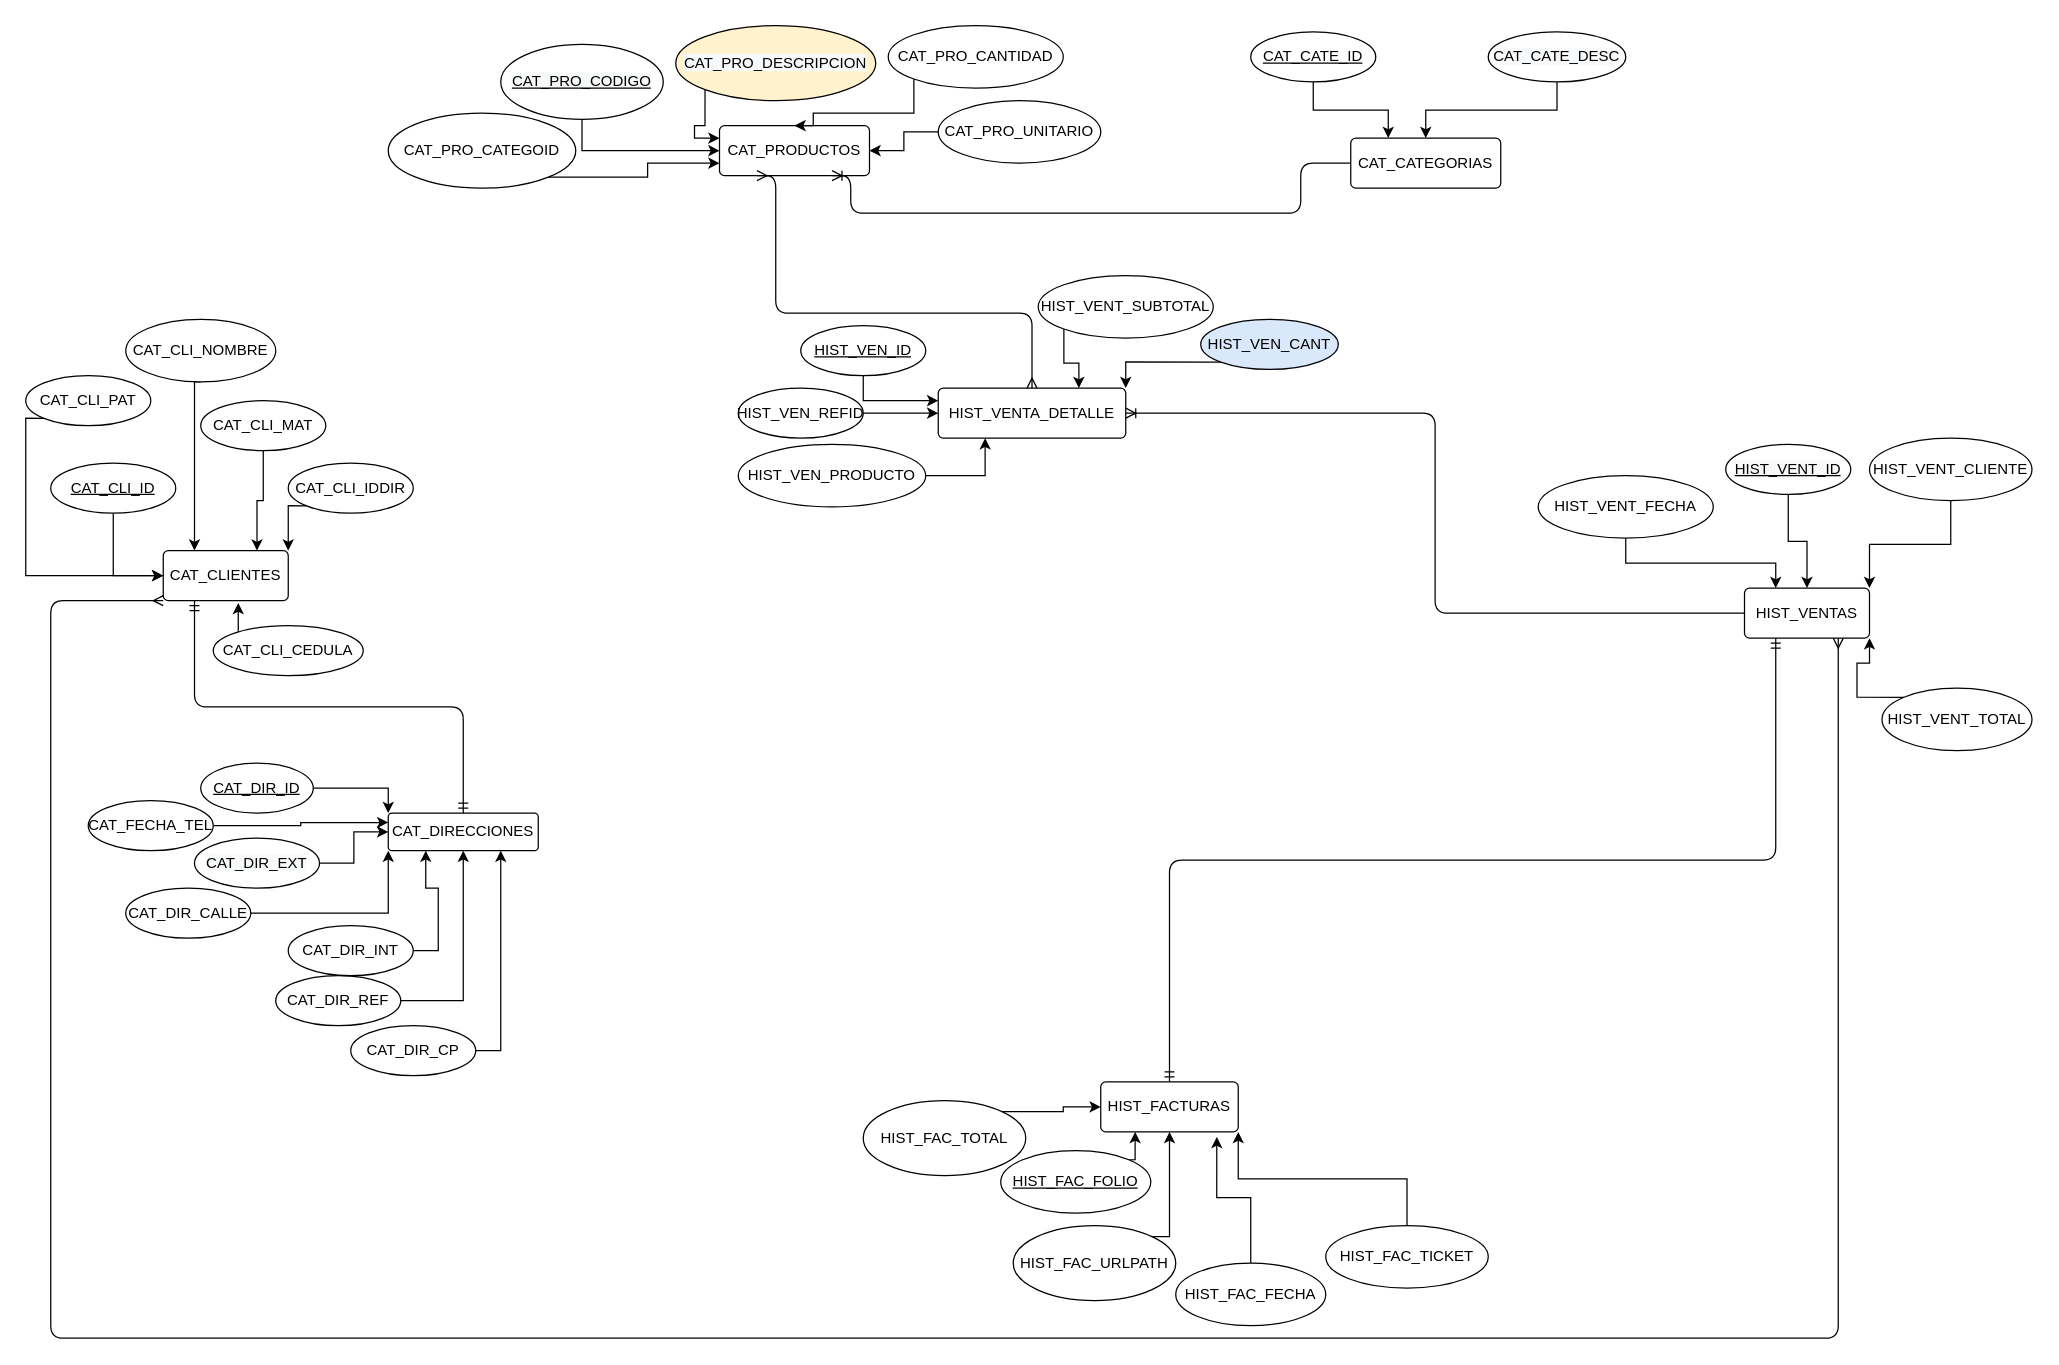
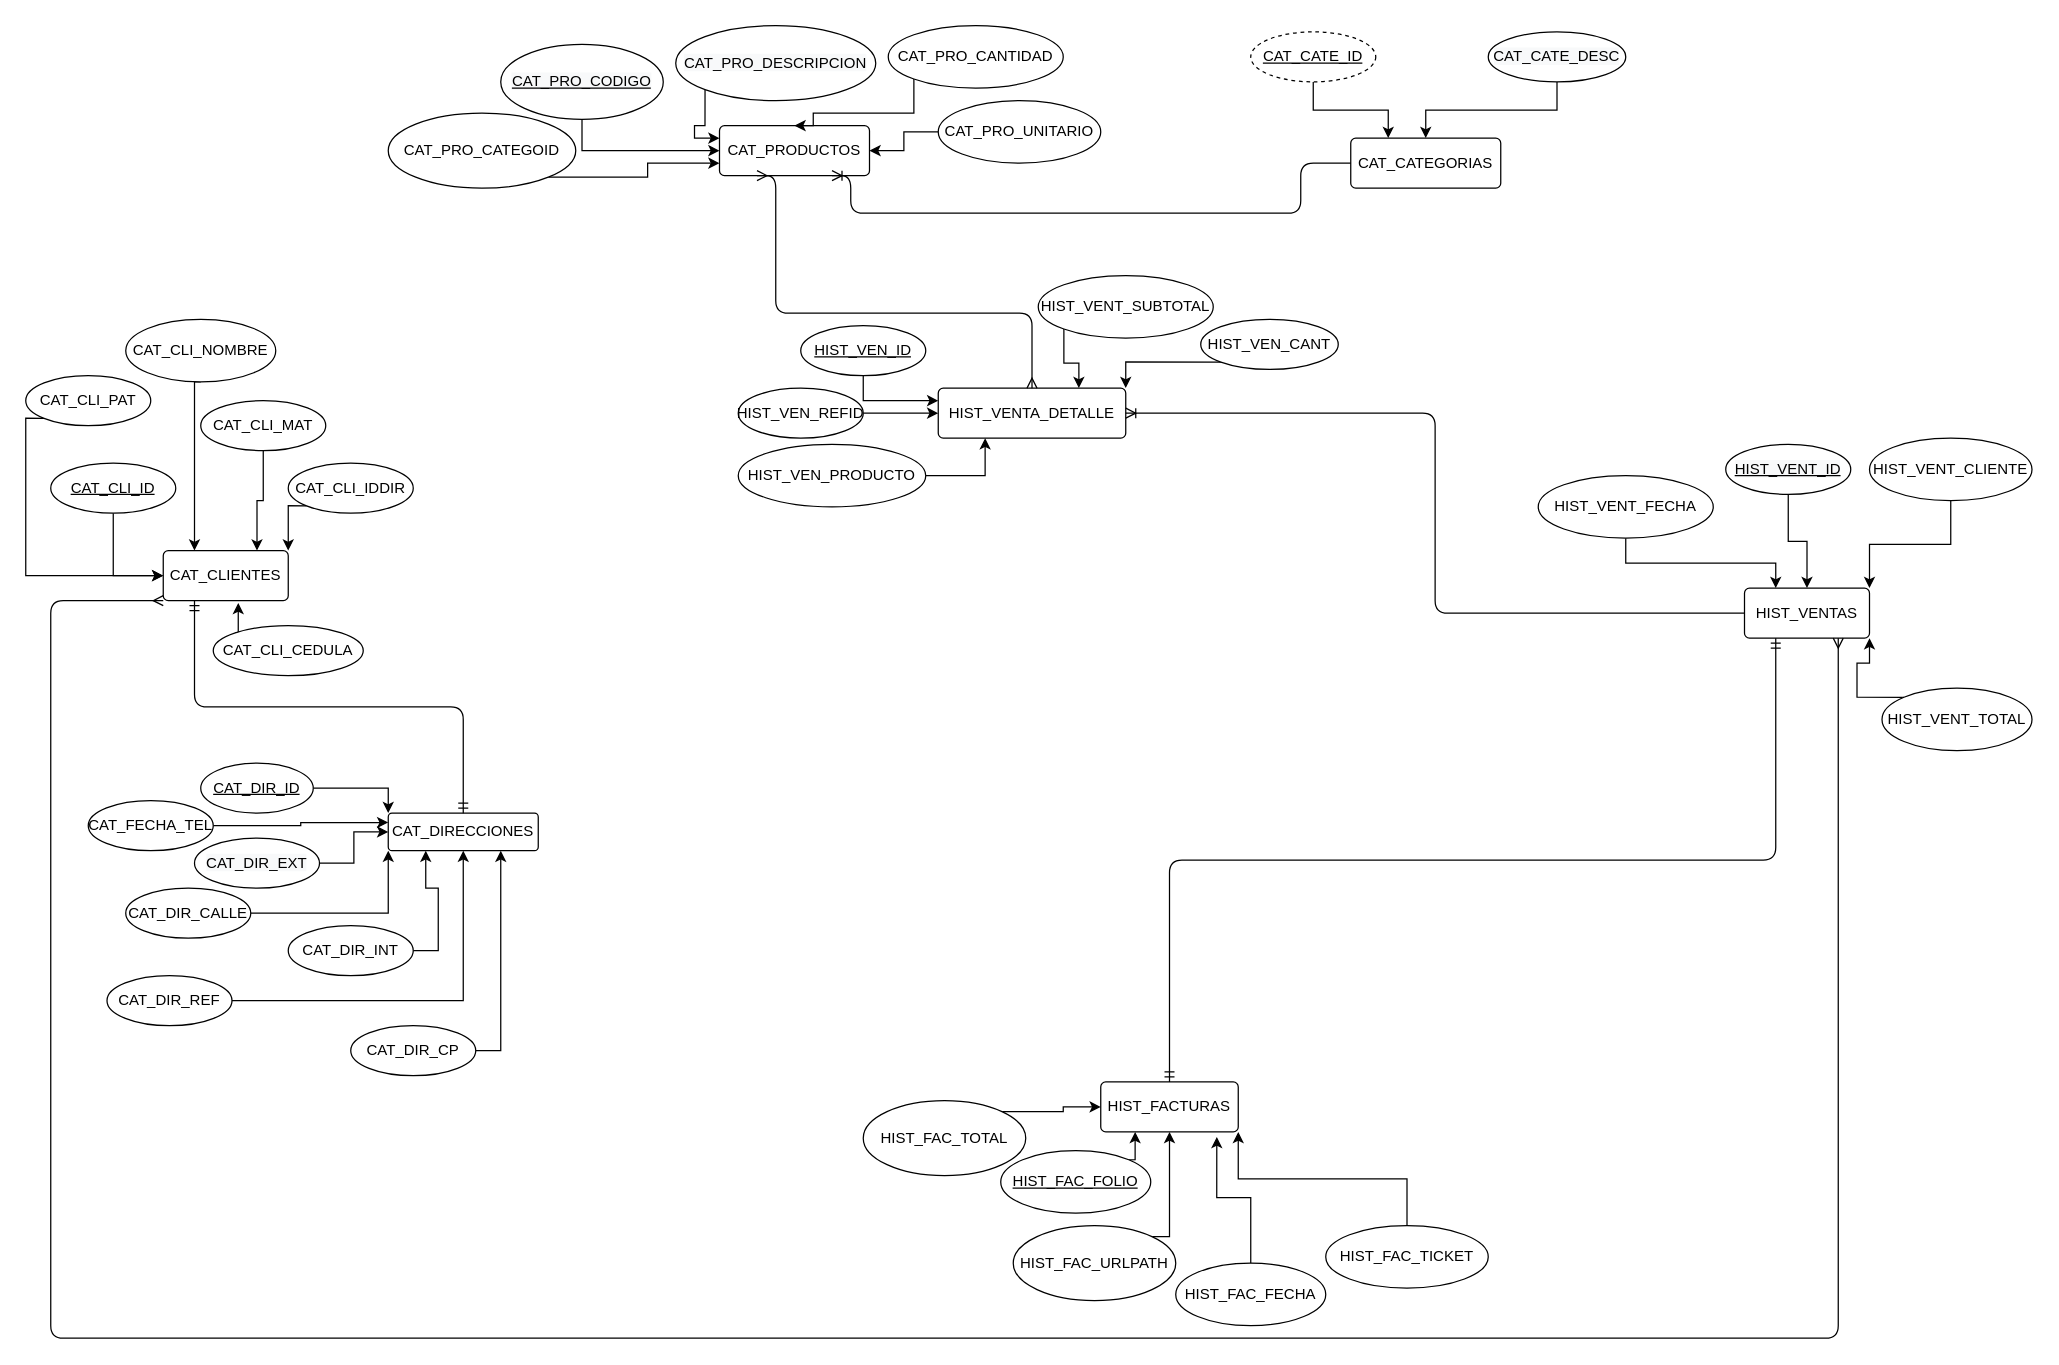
- <mxCell id="46" value="CAT_CATE_ID" style="ellipse;whiteSpace=wrap;html=1;align=center;fontStyle=4;" vertex="1" parent="1"><mxGeometry x="1000" y="25" width="100" height="40" as="geometry" /></mxCell>
+ <mxCell id="46" value="CAT_CATE_ID" style="ellipse;whiteSpace=wrap;html=1;align=center;fontStyle=4;dashed=1;" vertex="1" parent="1"><mxGeometry x="1000" y="25" width="100" height="40" as="geometry" /></mxCell>
- <mxCell id="33" value="&#10;&#10;&lt;span style=&quot;color: rgb(0, 0, 0); font-family: helvetica; font-size: 12px; font-style: normal; font-weight: 400; letter-spacing: normal; text-align: left; text-indent: 0px; text-transform: none; word-spacing: 0px; background-color: rgb(248, 249, 250); display: inline; float: none;&quot;&gt;CAT_PRO_DESCRIPCION&lt;/span&gt;&#10;&#10;" style="ellipse;whiteSpace=wrap;html=1;align=center;fillColor=#fff2cc;" vertex="1" parent="1"><mxGeometry x="540" y="20" width="160" height="60" as="geometry" /></mxCell>
+ <mxCell id="33" value="&#10;&#10;&lt;span style=&quot;color: rgb(0, 0, 0); font-family: helvetica; font-size: 12px; font-style: normal; font-weight: 400; letter-spacing: normal; text-align: left; text-indent: 0px; text-transform: none; word-spacing: 0px; background-color: rgb(248, 249, 250); display: inline; float: none;&quot;&gt;CAT_PRO_DESCRIPCION&lt;/span&gt;&#10;&#10;" style="ellipse;whiteSpace=wrap;html=1;align=center;" vertex="1" parent="1"><mxGeometry x="540" y="20" width="160" height="60" as="geometry" /></mxCell>
- <mxCell id="78" value="HIST_VEN_CANT" style="ellipse;whiteSpace=wrap;html=1;align=center;fillColor=#dae8fc;" vertex="1" parent="1"><mxGeometry x="960" y="255" width="110" height="40" as="geometry" /></mxCell>
+ <mxCell id="78" value="HIST_VEN_CANT" style="ellipse;whiteSpace=wrap;html=1;align=center;" vertex="1" parent="1"><mxGeometry x="960" y="255" width="110" height="40" as="geometry" /></mxCell>
- <mxCell id="25" value="CAT_DIR_REF" style="ellipse;whiteSpace=wrap;html=1;align=center;" vertex="1" parent="1"><mxGeometry x="220" y="780" width="100" height="40" as="geometry" /></mxCell>
+ <mxCell id="25" value="CAT_DIR_REF" style="ellipse;whiteSpace=wrap;html=1;align=center;" vertex="1" parent="1"><mxGeometry x="85" y="780" width="100" height="40" as="geometry" /></mxCell>
